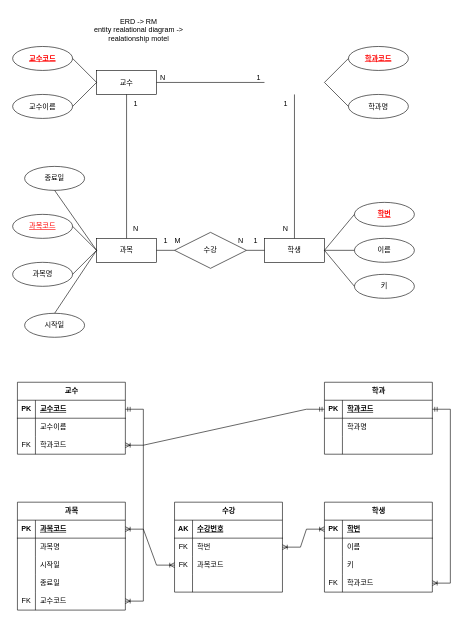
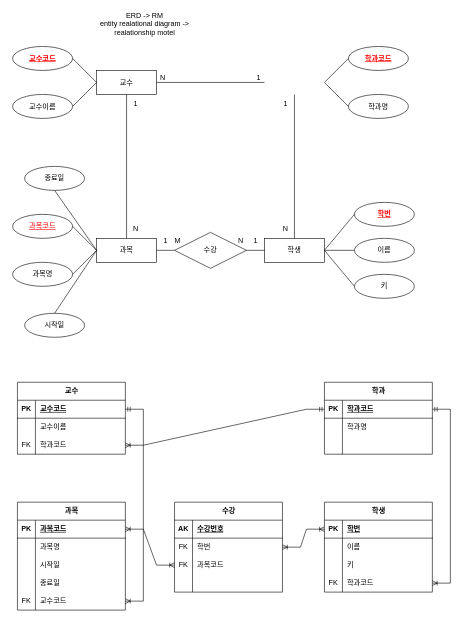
- <mxCell id="92" value="ERD -&amp;gt; RM&lt;br&gt;entity realational diagram -&amp;gt; &lt;br&gt;realationship motel" style="text;html=1;align=center;verticalAlign=middle;resizable=0;points=[];autosize=1;strokeColor=none;fillColor=none;" vertex="1" parent="1"><mxGeometry x="145" y="20" width="170" height="60" as="geometry" /></mxCell>
+ <mxCell id="92" value="ERD -&amp;gt; RM&lt;br&gt;entity realational diagram -&amp;gt; &lt;br&gt;realationship motel" style="text;html=1;align=center;verticalAlign=middle;resizable=0;points=[];autosize=1;strokeColor=none;fillColor=none;" vertex="1" parent="1"><mxGeometry x="155" y="10" width="170" height="60" as="geometry" /></mxCell>
